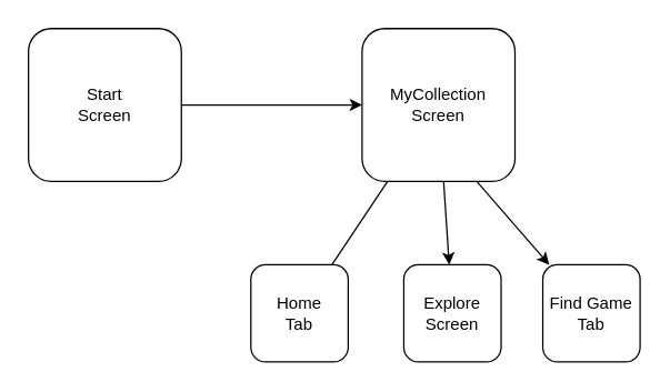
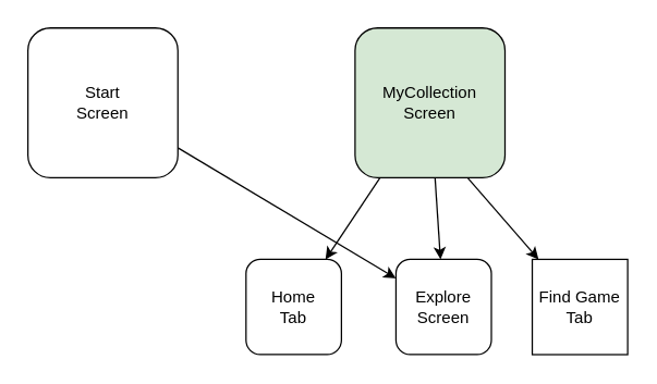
- <mxCell id="4" value="" style="endArrow=classic;html=1;rounded=0;" edge="1" parent="1" source="2" target="3"><mxGeometry width="50" height="50" relative="1" as="geometry"><mxPoint x="210" y="180" as="sourcePoint" /><mxPoint x="260" y="130" as="targetPoint" /></mxGeometry></mxCell>
+ <mxCell id="4" value="" style="endArrow=classic;html=1;rounded=0;" edge="1" parent="1" source="2" target="6"><mxGeometry width="50" height="50" relative="1" as="geometry"><mxPoint x="210" y="180" as="sourcePoint" /><mxPoint x="260" y="130" as="targetPoint" /></mxGeometry></mxCell>
- <mxCell id="3" value="MyCollection Screen" style="rounded=1;whiteSpace=wrap;html=1;" vertex="1" parent="1"><mxGeometry x="260" y="20" width="110" height="110" as="geometry" /></mxCell>
+ <mxCell id="3" value="MyCollection Screen" style="rounded=1;whiteSpace=wrap;html=1;fillColor=#d5e8d4;" vertex="1" parent="1"><mxGeometry x="260" y="20" width="110" height="110" as="geometry" /></mxCell>
- <mxCell id="8" value="" style="endArrow=none;html=1;rounded=0;" edge="1" parent="1" source="3" target="5"><mxGeometry width="50" height="50" relative="1" as="geometry"><mxPoint x="140" y="85" as="sourcePoint" /><mxPoint x="270" y="85" as="targetPoint" /></mxGeometry></mxCell>
+ <mxCell id="8" value="" style="endArrow=classic;html=1;rounded=0;" edge="1" parent="1" source="3" target="5"><mxGeometry width="50" height="50" relative="1" as="geometry"><mxPoint x="140" y="85" as="sourcePoint" /><mxPoint x="270" y="85" as="targetPoint" /></mxGeometry></mxCell>
- <mxCell id="7" value="Find Game&lt;br&gt;Tab" style="rounded=1;whiteSpace=wrap;html=1;" vertex="1" parent="1"><mxGeometry x="390" y="190" width="70" height="70" as="geometry" /></mxCell>
+ <mxCell id="7" value="Find Game&lt;br&gt;Tab" style="whiteSpace=wrap;html=1;rounded=0;" vertex="1" parent="1"><mxGeometry x="390" y="190" width="70" height="70" as="geometry" /></mxCell>
